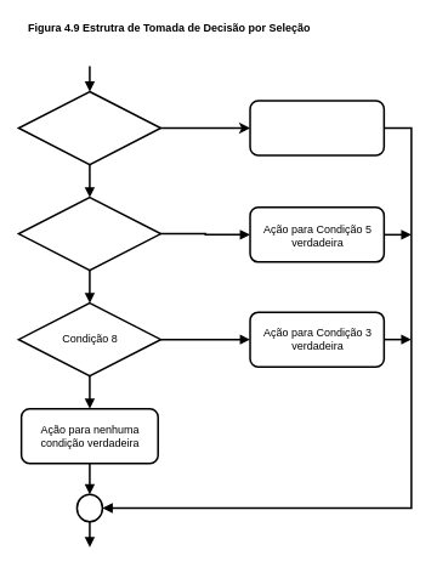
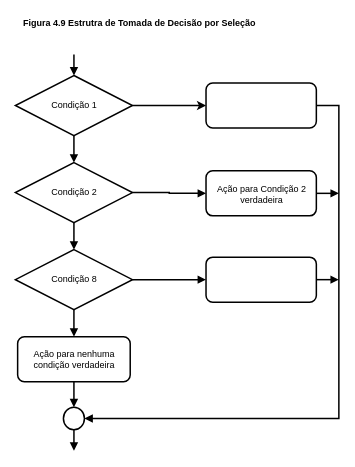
+ <mxCell id="23" value="Condição 1" style="text;html=1;align=center;verticalAlign=middle;resizable=0;points=[];autosize=1;strokeColor=none;fillColor=none;fontSize=12;fontFamily=Helvetica;fontColor=default;" vertex="1" parent="1"><mxGeometry x="58" y="130" width="80" height="20" as="geometry" /></mxCell>
+ <mxCell id="24" value="Condição 2" style="text;html=1;align=center;verticalAlign=middle;resizable=0;points=[];autosize=1;strokeColor=none;fillColor=none;fontSize=12;fontFamily=Helvetica;fontColor=default;" vertex="1" parent="1"><mxGeometry x="58" y="246" width="80" height="20" as="geometry" /></mxCell>
- <mxCell id="26" value="Ação para Condição 5&lt;br&gt;verdadeira" style="text;html=1;align=center;verticalAlign=middle;resizable=0;points=[];autosize=1;strokeColor=none;fillColor=none;fontSize=12;fontFamily=Helvetica;fontColor=default;" vertex="1" parent="1"><mxGeometry x="282.5" y="244" width="130" height="30" as="geometry" /></mxCell>
+ <mxCell id="26" value="Ação para Condição 2&lt;br&gt;verdadeira" style="text;html=1;align=center;verticalAlign=middle;resizable=0;points=[];autosize=1;strokeColor=none;fillColor=none;fontSize=12;fontFamily=Helvetica;fontColor=default;" vertex="1" parent="1"><mxGeometry x="282.5" y="244" width="130" height="30" as="geometry" /></mxCell>
- <mxCell id="27" value="Ação para Condição 3&lt;br&gt;verdadeira" style="text;html=1;align=center;verticalAlign=middle;resizable=0;points=[];autosize=1;strokeColor=none;fillColor=none;fontSize=12;fontFamily=Helvetica;fontColor=default;" vertex="1" parent="1"><mxGeometry x="282.5" y="357" width="130" height="30" as="geometry" /></mxCell>
